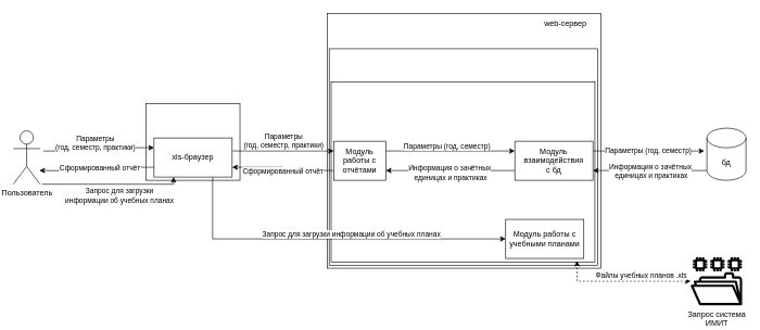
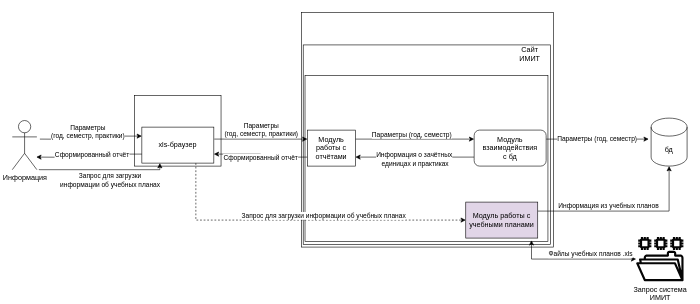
- <mxCell id="38" value="web-сервер" style="text;html=1;strokeColor=none;fillColor=none;align=center;verticalAlign=middle;whiteSpace=wrap;rounded=0;" vertex="1" parent="1"><mxGeometry x="823" y="20" width="90" height="30" as="geometry" /></mxCell>
+ <mxCell id="6" value="Сайт ИМИТ" style="text;html=1;strokeColor=none;fillColor=none;align=center;verticalAlign=middle;whiteSpace=wrap;rounded=0;" parent="1" vertex="1"><mxGeometry x="853" y="74" width="60" height="30" as="geometry" /></mxCell>
- <mxCell id="27" value="&lt;div&gt;Модуль взаимодействия&lt;/div&gt;&lt;div&gt;с бд&lt;/div&gt;" style="rounded=0;whiteSpace=wrap;html=1;" vertex="1" parent="1"><mxGeometry x="790" y="216" width="120" height="60" as="geometry" /></mxCell>
+ <mxCell id="27" value="&lt;div&gt;Модуль взаимодействия&lt;/div&gt;&lt;div&gt;с бд&lt;/div&gt;" style="whiteSpace=wrap;html=1;rounded=1;" vertex="1" parent="1"><mxGeometry x="790" y="216" width="120" height="60" as="geometry" /></mxCell>
- <mxCell id="21" style="edgeStyle=orthogonalEdgeStyle;rounded=0;orthogonalLoop=1;jettySize=auto;html=1;exitX=0;exitY=1;exitDx=0;exitDy=-15;entryX=1;entryY=0.75;entryDx=0;entryDy=0;exitPerimeter=0;" edge="1" parent="1" source="12" target="27"><mxGeometry relative="1" as="geometry" /></mxCell>
- <mxCell id="22" value="&lt;div&gt;Информация о зачётных&lt;/div&gt;&lt;div&gt;&amp;nbsp;единицах и практиках&lt;/div&gt;" style="edgeLabel;html=1;align=center;verticalAlign=middle;resizable=0;points=[];" vertex="1" connectable="0" parent="21"><mxGeometry x="-0.271" relative="1" as="geometry"><mxPoint x="-24" as="offset" /></mxGeometry></mxCell>
- <mxCell id="15" value="&lt;div&gt;Пользователь&lt;/div&gt;" style="shape=umlActor;verticalLabelPosition=bottom;verticalAlign=top;html=1;outlineConnect=0;" vertex="1" parent="1"><mxGeometry x="20" y="200" width="41" height="82" as="geometry" /></mxCell>
+ <mxCell id="15" value="&lt;div&gt;Информация&lt;/div&gt;" style="shape=umlActor;verticalLabelPosition=bottom;verticalAlign=top;html=1;outlineConnect=0;" vertex="1" parent="1"><mxGeometry x="20" y="200" width="41" height="82" as="geometry" /></mxCell>
+ <mxCell id="28" style="edgeStyle=orthogonalEdgeStyle;rounded=0;orthogonalLoop=1;jettySize=auto;html=1;exitX=1;exitY=0.25;exitDx=0;exitDy=0;entryX=0.5;entryY=1;entryDx=0;entryDy=0;entryPerimeter=0;" edge="1" parent="1" source="30" target="12"><mxGeometry relative="1" as="geometry" /></mxCell>
+ <mxCell id="29" value="Информация из учебных планов" style="edgeLabel;html=1;align=center;verticalAlign=middle;resizable=0;points=[];" vertex="1" connectable="0" parent="28"><mxGeometry x="0.131" y="1" relative="1" as="geometry"><mxPoint x="-49" y="-9" as="offset" /></mxGeometry></mxCell>
- <mxCell id="9" style="edgeStyle=orthogonalEdgeStyle;rounded=0;orthogonalLoop=1;jettySize=auto;html=1;exitX=0.75;exitY=1;exitDx=0;exitDy=0;entryX=0;entryY=0.5;entryDx=0;entryDy=0;" edge="1" parent="1" source="11" target="30"><mxGeometry relative="1" as="geometry" /></mxCell>
+ <mxCell id="9" style="edgeStyle=orthogonalEdgeStyle;rounded=0;orthogonalLoop=1;jettySize=auto;html=1;exitX=0.75;exitY=1;exitDx=0;exitDy=0;entryX=0;entryY=0.5;entryDx=0;entryDy=0;dashed=1;" edge="1" parent="1" source="11" target="30"><mxGeometry relative="1" as="geometry" /></mxCell>
- <mxCell id="30" value="Модуль работы с учебными планами" style="rounded=0;whiteSpace=wrap;html=1;" vertex="1" parent="1"><mxGeometry x="776" y="336" width="120" height="60" as="geometry" /></mxCell>
+ <mxCell id="30" value="Модуль работы с учебными планами" style="rounded=0;whiteSpace=wrap;html=1;fillColor=#e1d5e7;" vertex="1" parent="1"><mxGeometry x="776" y="336" width="120" height="60" as="geometry" /></mxCell>
- <mxCell id="31" style="edgeStyle=orthogonalEdgeStyle;rounded=0;orthogonalLoop=1;jettySize=auto;html=1;entryX=0.913;entryY=1.061;entryDx=0;entryDy=0;startArrow=classic;startFill=1;entryPerimeter=0;dashed=1;" edge="1" parent="1" source="33" target="30"><mxGeometry relative="1" as="geometry"><Array as="points"><mxPoint x="886" y="431" /></Array></mxGeometry></mxCell>
+ <mxCell id="31" style="edgeStyle=orthogonalEdgeStyle;rounded=0;orthogonalLoop=1;jettySize=auto;html=1;entryX=0.913;entryY=1.061;entryDx=0;entryDy=0;startArrow=classic;startFill=1;entryPerimeter=0;" edge="1" parent="1" source="33" target="30"><mxGeometry relative="1" as="geometry"><Array as="points"><mxPoint x="886" y="431" /></Array></mxGeometry></mxCell>
